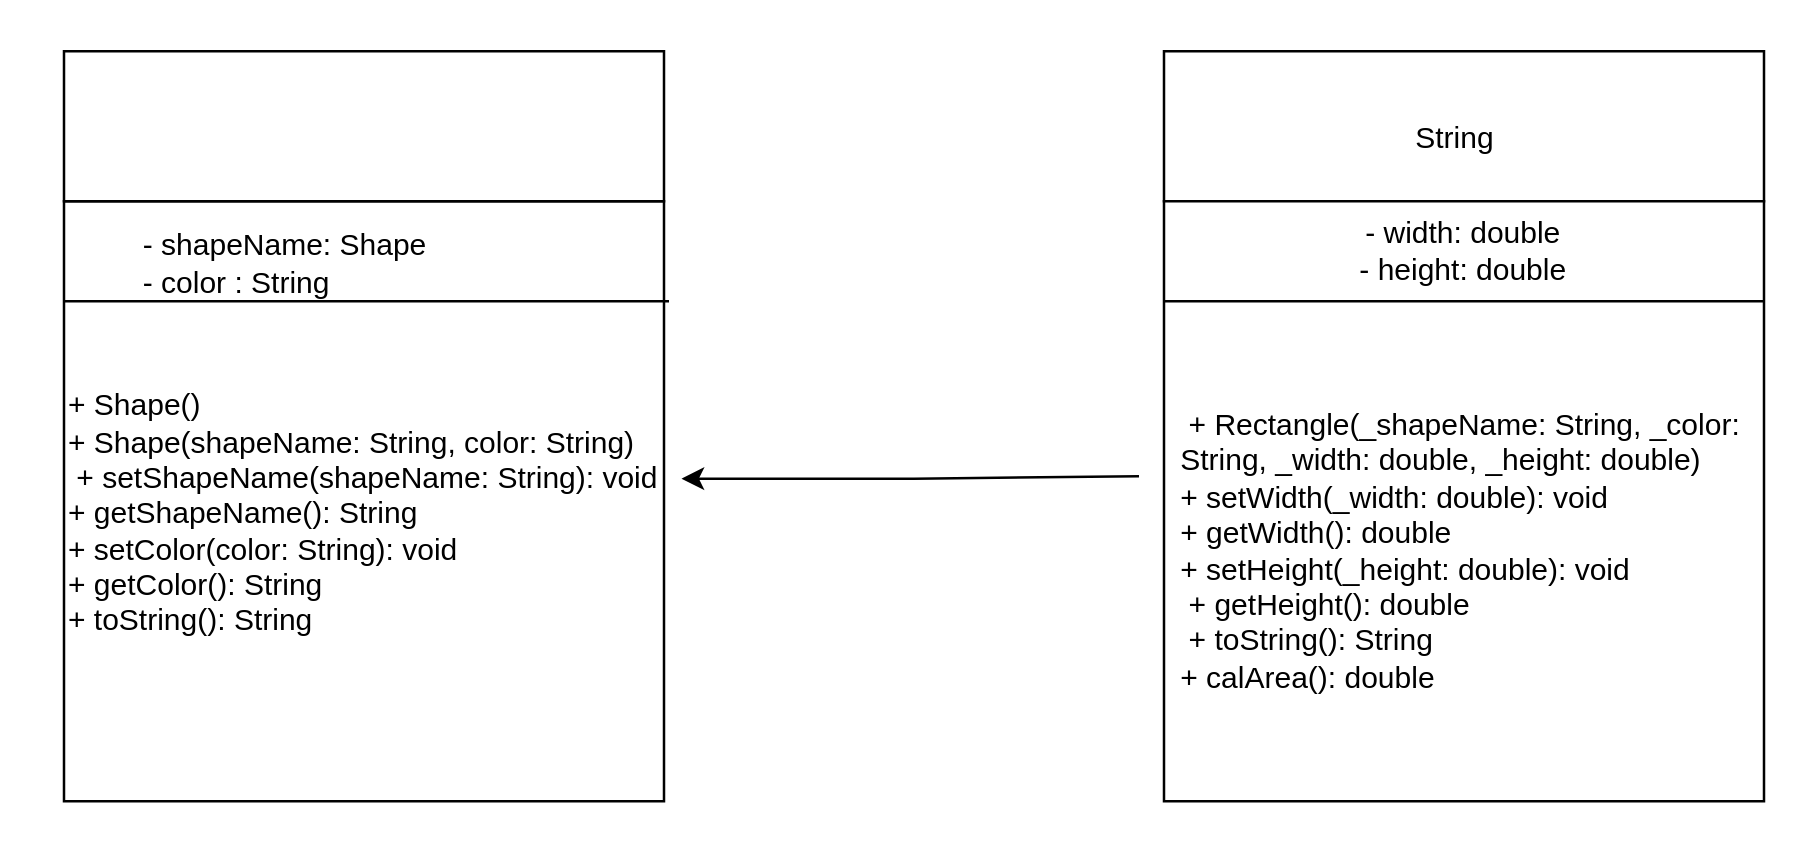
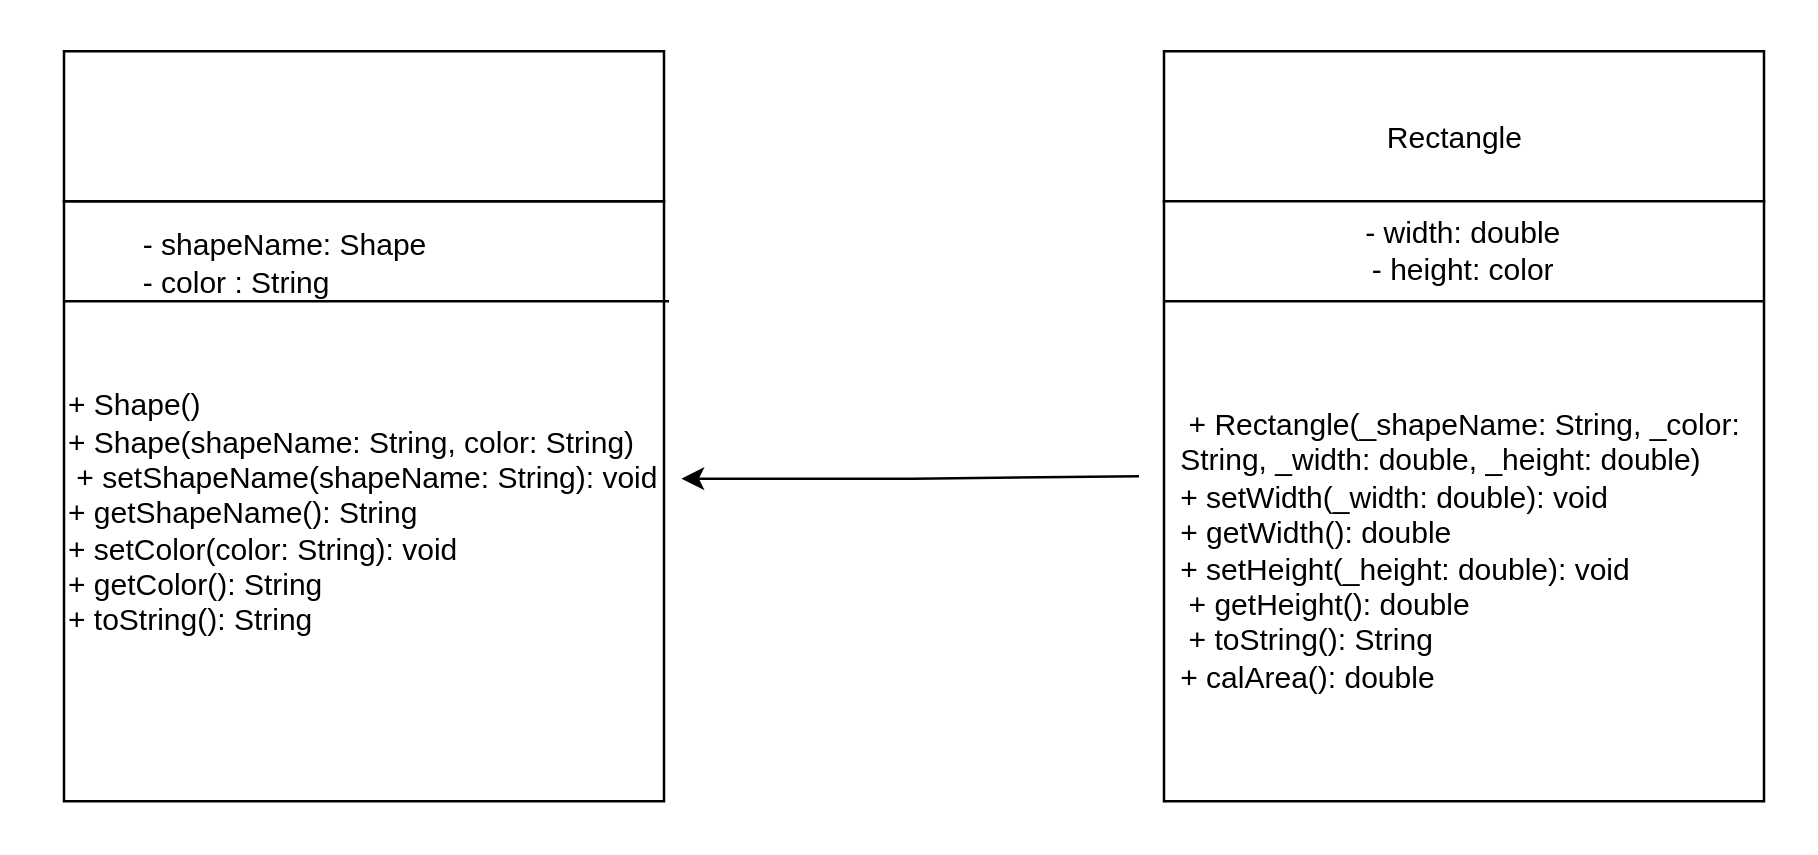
- <mxCell id="10" value="&amp;nbsp;String" style="text;html=1;align=center;verticalAlign=middle;whiteSpace=wrap;rounded=0;" vertex="1" parent="1"><mxGeometry x="455" y="40" width="250" height="30" as="geometry" /></mxCell>
+ <mxCell id="10" value="&amp;nbsp;Rectangle" style="text;html=1;align=center;verticalAlign=middle;whiteSpace=wrap;rounded=0;" vertex="1" parent="1"><mxGeometry x="455" y="40" width="250" height="30" as="geometry" /></mxCell>
- <mxCell id="11" value="&lt;div&gt;&amp;nbsp;- width: double&amp;nbsp;&lt;/div&gt;&lt;div&gt;&lt;span style=&quot;background-color: initial;&quot;&gt;- height: double&lt;/span&gt;&lt;/div&gt;" style="text;html=1;align=center;verticalAlign=middle;whiteSpace=wrap;rounded=0;" vertex="1" parent="1"><mxGeometry x="485" y="80" width="200" height="40" as="geometry" /></mxCell>
+ <mxCell id="11" value="&lt;div&gt;&amp;nbsp;- width: double&amp;nbsp;&lt;/div&gt;&lt;div&gt;&lt;span style=&quot;background-color: initial;&quot;&gt;- height: color&lt;/span&gt;&lt;/div&gt;" style="text;html=1;align=center;verticalAlign=middle;whiteSpace=wrap;rounded=0;" vertex="1" parent="1"><mxGeometry x="485" y="80" width="200" height="40" as="geometry" /></mxCell>
